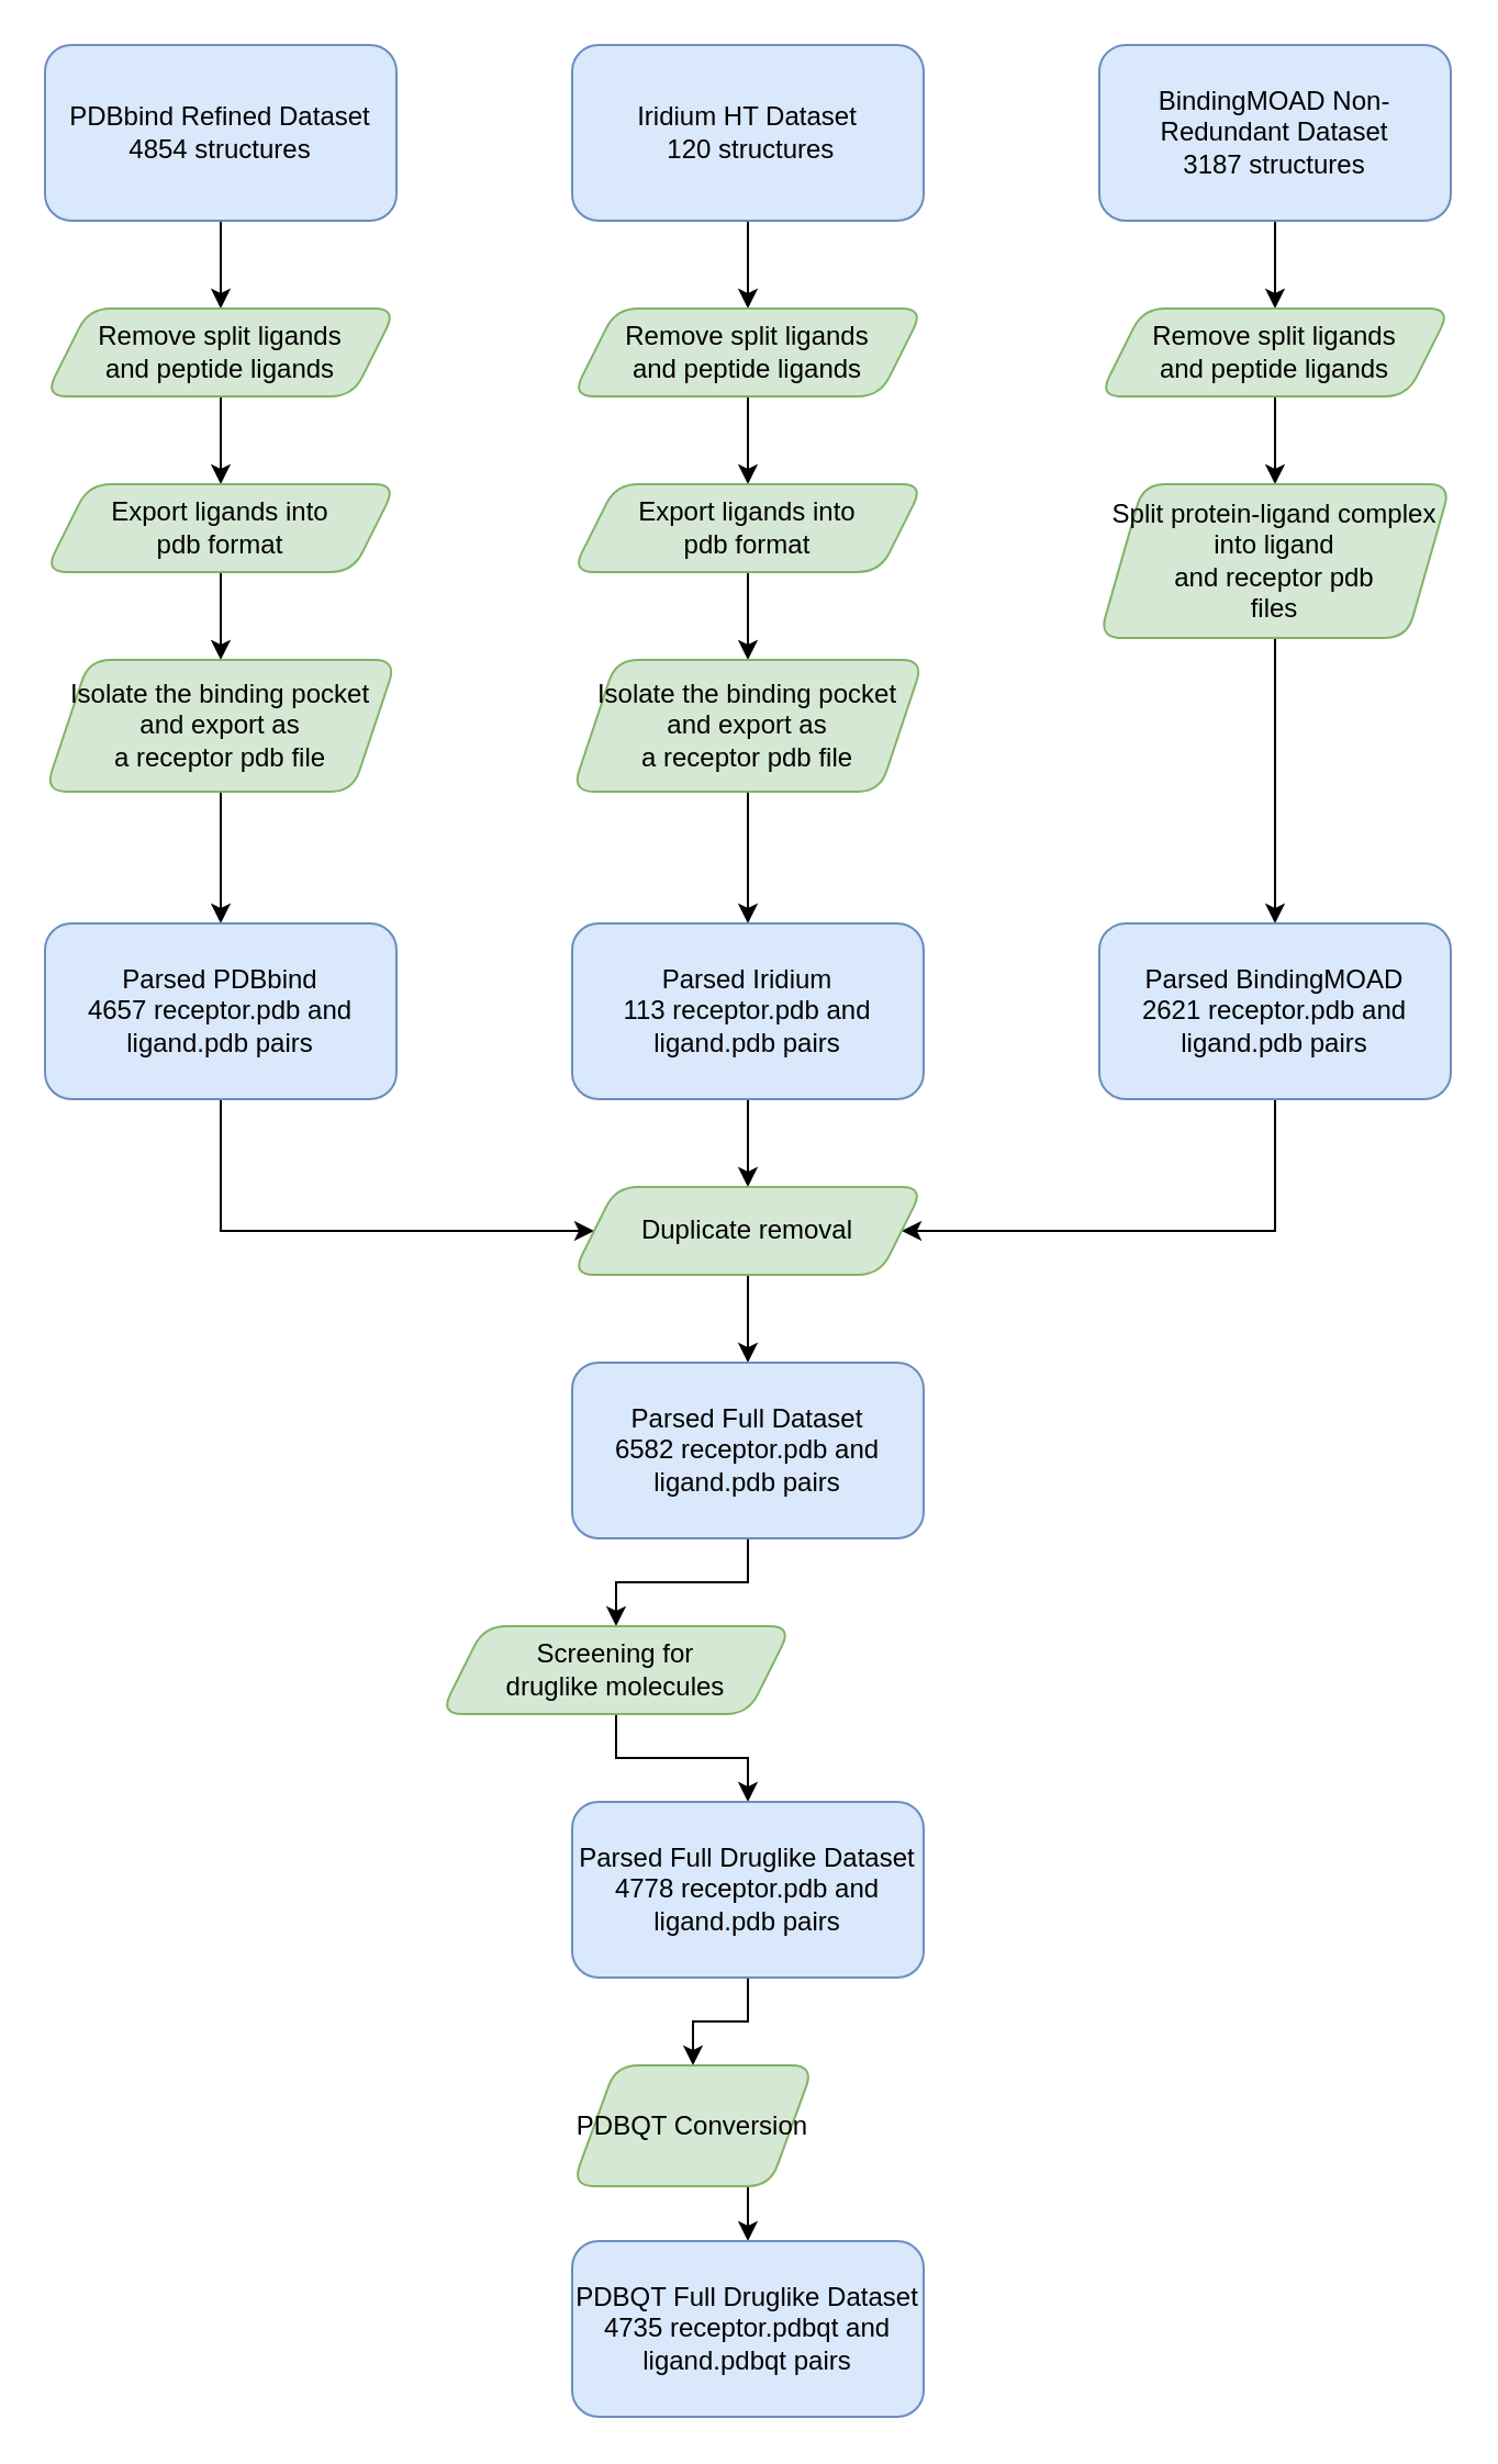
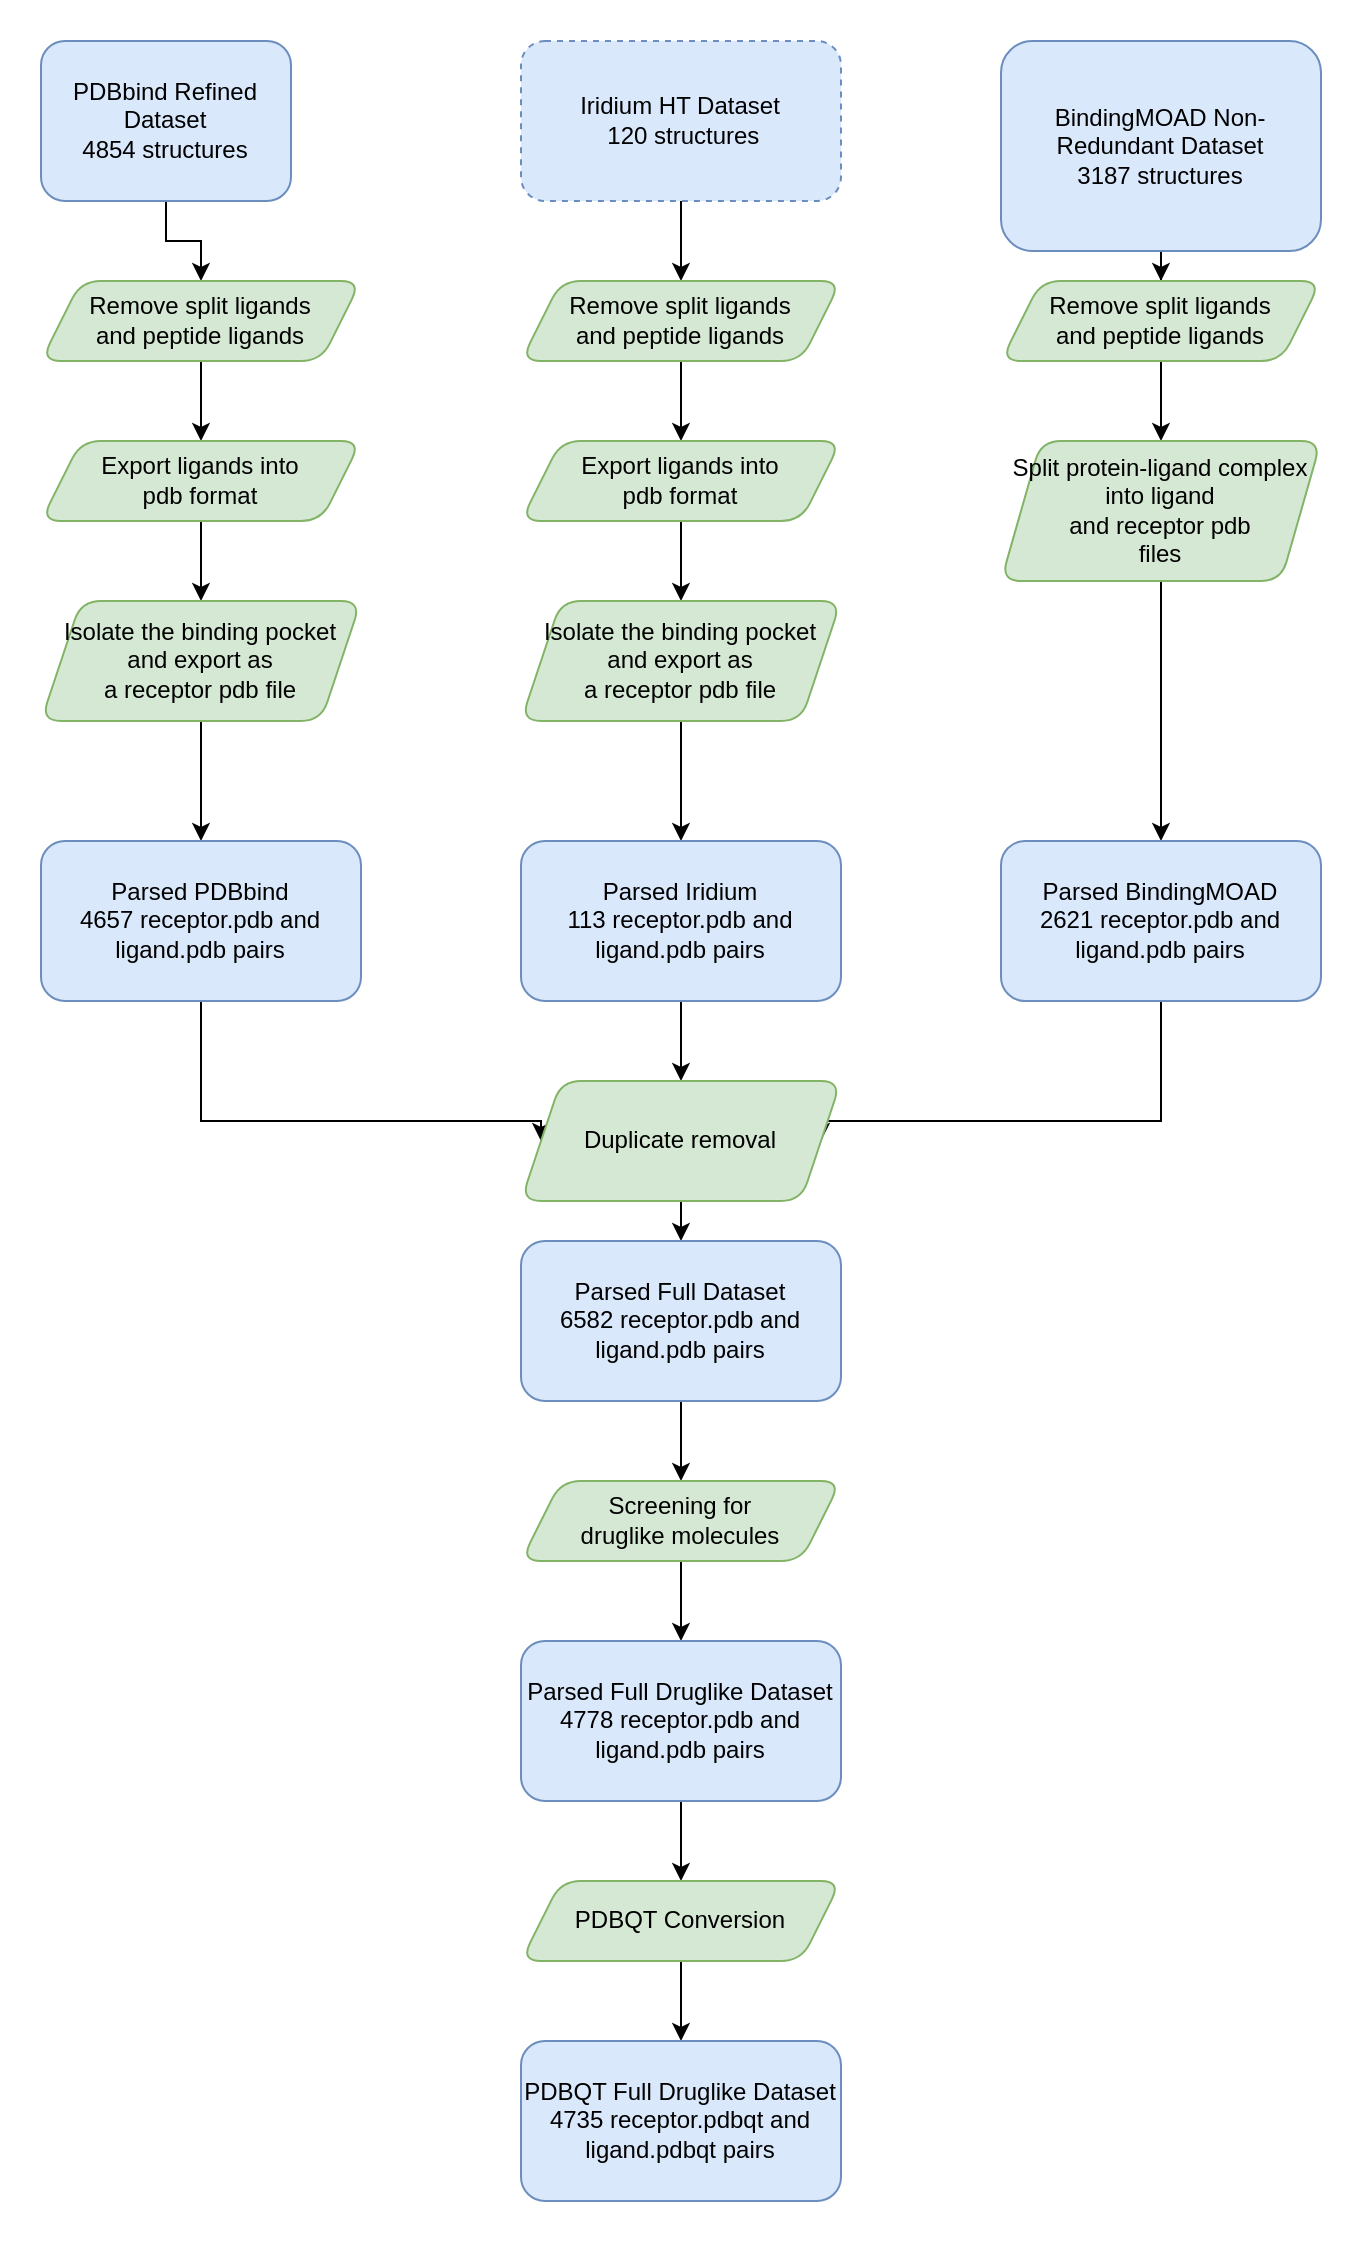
- <mxCell id="3" value="&lt;div&gt;PDBbind Refined Dataset&lt;br&gt;&lt;/div&gt;&lt;div&gt;4854 structures&lt;br&gt;&lt;/div&gt;" style="rounded=1;whiteSpace=wrap;html=1;fontSize=12;glass=0;strokeWidth=1;shadow=0;fillColor=#dae8fc;strokeColor=#6c8ebf;" parent="1" vertex="1"><mxGeometry x="20" y="20" width="160" height="80" as="geometry" /></mxCell>
+ <mxCell id="3" value="&lt;div&gt;PDBbind Refined Dataset&lt;br&gt;&lt;/div&gt;&lt;div&gt;4854 structures&lt;br&gt;&lt;/div&gt;" style="rounded=1;whiteSpace=wrap;html=1;fontSize=12;glass=0;strokeWidth=1;shadow=0;fillColor=#dae8fc;strokeColor=#6c8ebf;" parent="1" vertex="1"><mxGeometry x="20" y="20" width="125" height="80" as="geometry" /></mxCell>
- <mxCell id="5" value="&lt;div&gt;Iridium HT Dataset&lt;br&gt;&lt;/div&gt;&lt;div&gt;&amp;nbsp;120 structures&lt;br&gt;&lt;/div&gt;" style="rounded=1;whiteSpace=wrap;html=1;fontSize=12;glass=0;strokeWidth=1;shadow=0;fillColor=#dae8fc;strokeColor=#6c8ebf;" vertex="1" parent="1"><mxGeometry x="260" y="20" width="160" height="80" as="geometry" /></mxCell>
+ <mxCell id="5" value="&lt;div&gt;Iridium HT Dataset&lt;br&gt;&lt;/div&gt;&lt;div&gt;&amp;nbsp;120 structures&lt;br&gt;&lt;/div&gt;" style="rounded=1;whiteSpace=wrap;html=1;fontSize=12;glass=0;strokeWidth=1;shadow=0;fillColor=#dae8fc;strokeColor=#6c8ebf;dashed=1;" vertex="1" parent="1"><mxGeometry x="260" y="20" width="160" height="80" as="geometry" /></mxCell>
- <mxCell id="7" value="&lt;div&gt;BindingMOAD Non-Redundant Dataset&lt;br&gt;&lt;/div&gt;&lt;div&gt;3187 structures&lt;br&gt;&lt;/div&gt;" style="rounded=1;whiteSpace=wrap;html=1;fontSize=12;glass=0;strokeWidth=1;shadow=0;fillColor=#dae8fc;strokeColor=#6c8ebf;" vertex="1" parent="1"><mxGeometry x="500" y="20" width="160" height="80" as="geometry" /></mxCell>
+ <mxCell id="7" value="&lt;div&gt;BindingMOAD Non-Redundant Dataset&lt;br&gt;&lt;/div&gt;&lt;div&gt;3187 structures&lt;br&gt;&lt;/div&gt;" style="rounded=1;whiteSpace=wrap;html=1;fontSize=12;glass=0;strokeWidth=1;shadow=0;fillColor=#dae8fc;strokeColor=#6c8ebf;" vertex="1" parent="1"><mxGeometry x="500" y="20" width="160" height="105" as="geometry" /></mxCell>
- <mxCell id="32" value="&lt;div&gt;Duplicate removal&lt;/div&gt;" style="shape=parallelogram;perimeter=parallelogramPerimeter;whiteSpace=wrap;html=1;fixedSize=1;rounded=1;fillColor=#d5e8d4;strokeColor=#82b366;" vertex="1" parent="1"><mxGeometry x="260" y="540" width="160" height="40" as="geometry" /></mxCell>
+ <mxCell id="32" value="&lt;div&gt;Duplicate removal&lt;/div&gt;" style="shape=parallelogram;perimeter=parallelogramPerimeter;whiteSpace=wrap;html=1;fixedSize=1;rounded=1;fillColor=#d5e8d4;strokeColor=#82b366;" vertex="1" parent="1"><mxGeometry x="260" y="540" width="160" height="60" as="geometry" /></mxCell>
- <mxCell id="36" value="&lt;div&gt;Screening for &lt;br&gt;&lt;/div&gt;&lt;div&gt;druglike molecules&lt;/div&gt;" style="shape=parallelogram;perimeter=parallelogramPerimeter;whiteSpace=wrap;html=1;fixedSize=1;rounded=1;fillColor=#d5e8d4;strokeColor=#82b366;" vertex="1" parent="1"><mxGeometry x="200" y="740" width="160" height="40" as="geometry" /></mxCell>
+ <mxCell id="36" value="&lt;div&gt;Screening for &lt;br&gt;&lt;/div&gt;&lt;div&gt;druglike molecules&lt;/div&gt;" style="shape=parallelogram;perimeter=parallelogramPerimeter;whiteSpace=wrap;html=1;fixedSize=1;rounded=1;fillColor=#d5e8d4;strokeColor=#82b366;" vertex="1" parent="1"><mxGeometry x="260" y="740" width="160" height="40" as="geometry" /></mxCell>
- <mxCell id="40" value="PDBQT Conversion" style="shape=parallelogram;perimeter=parallelogramPerimeter;whiteSpace=wrap;html=1;fixedSize=1;rounded=1;fillColor=#d5e8d4;strokeColor=#82b366;" vertex="1" parent="1"><mxGeometry x="260" y="940" width="110" height="55" as="geometry" /></mxCell>
+ <mxCell id="40" value="PDBQT Conversion" style="shape=parallelogram;perimeter=parallelogramPerimeter;whiteSpace=wrap;html=1;fixedSize=1;rounded=1;fillColor=#d5e8d4;strokeColor=#82b366;" vertex="1" parent="1"><mxGeometry x="260" y="940" width="160" height="40" as="geometry" /></mxCell>
